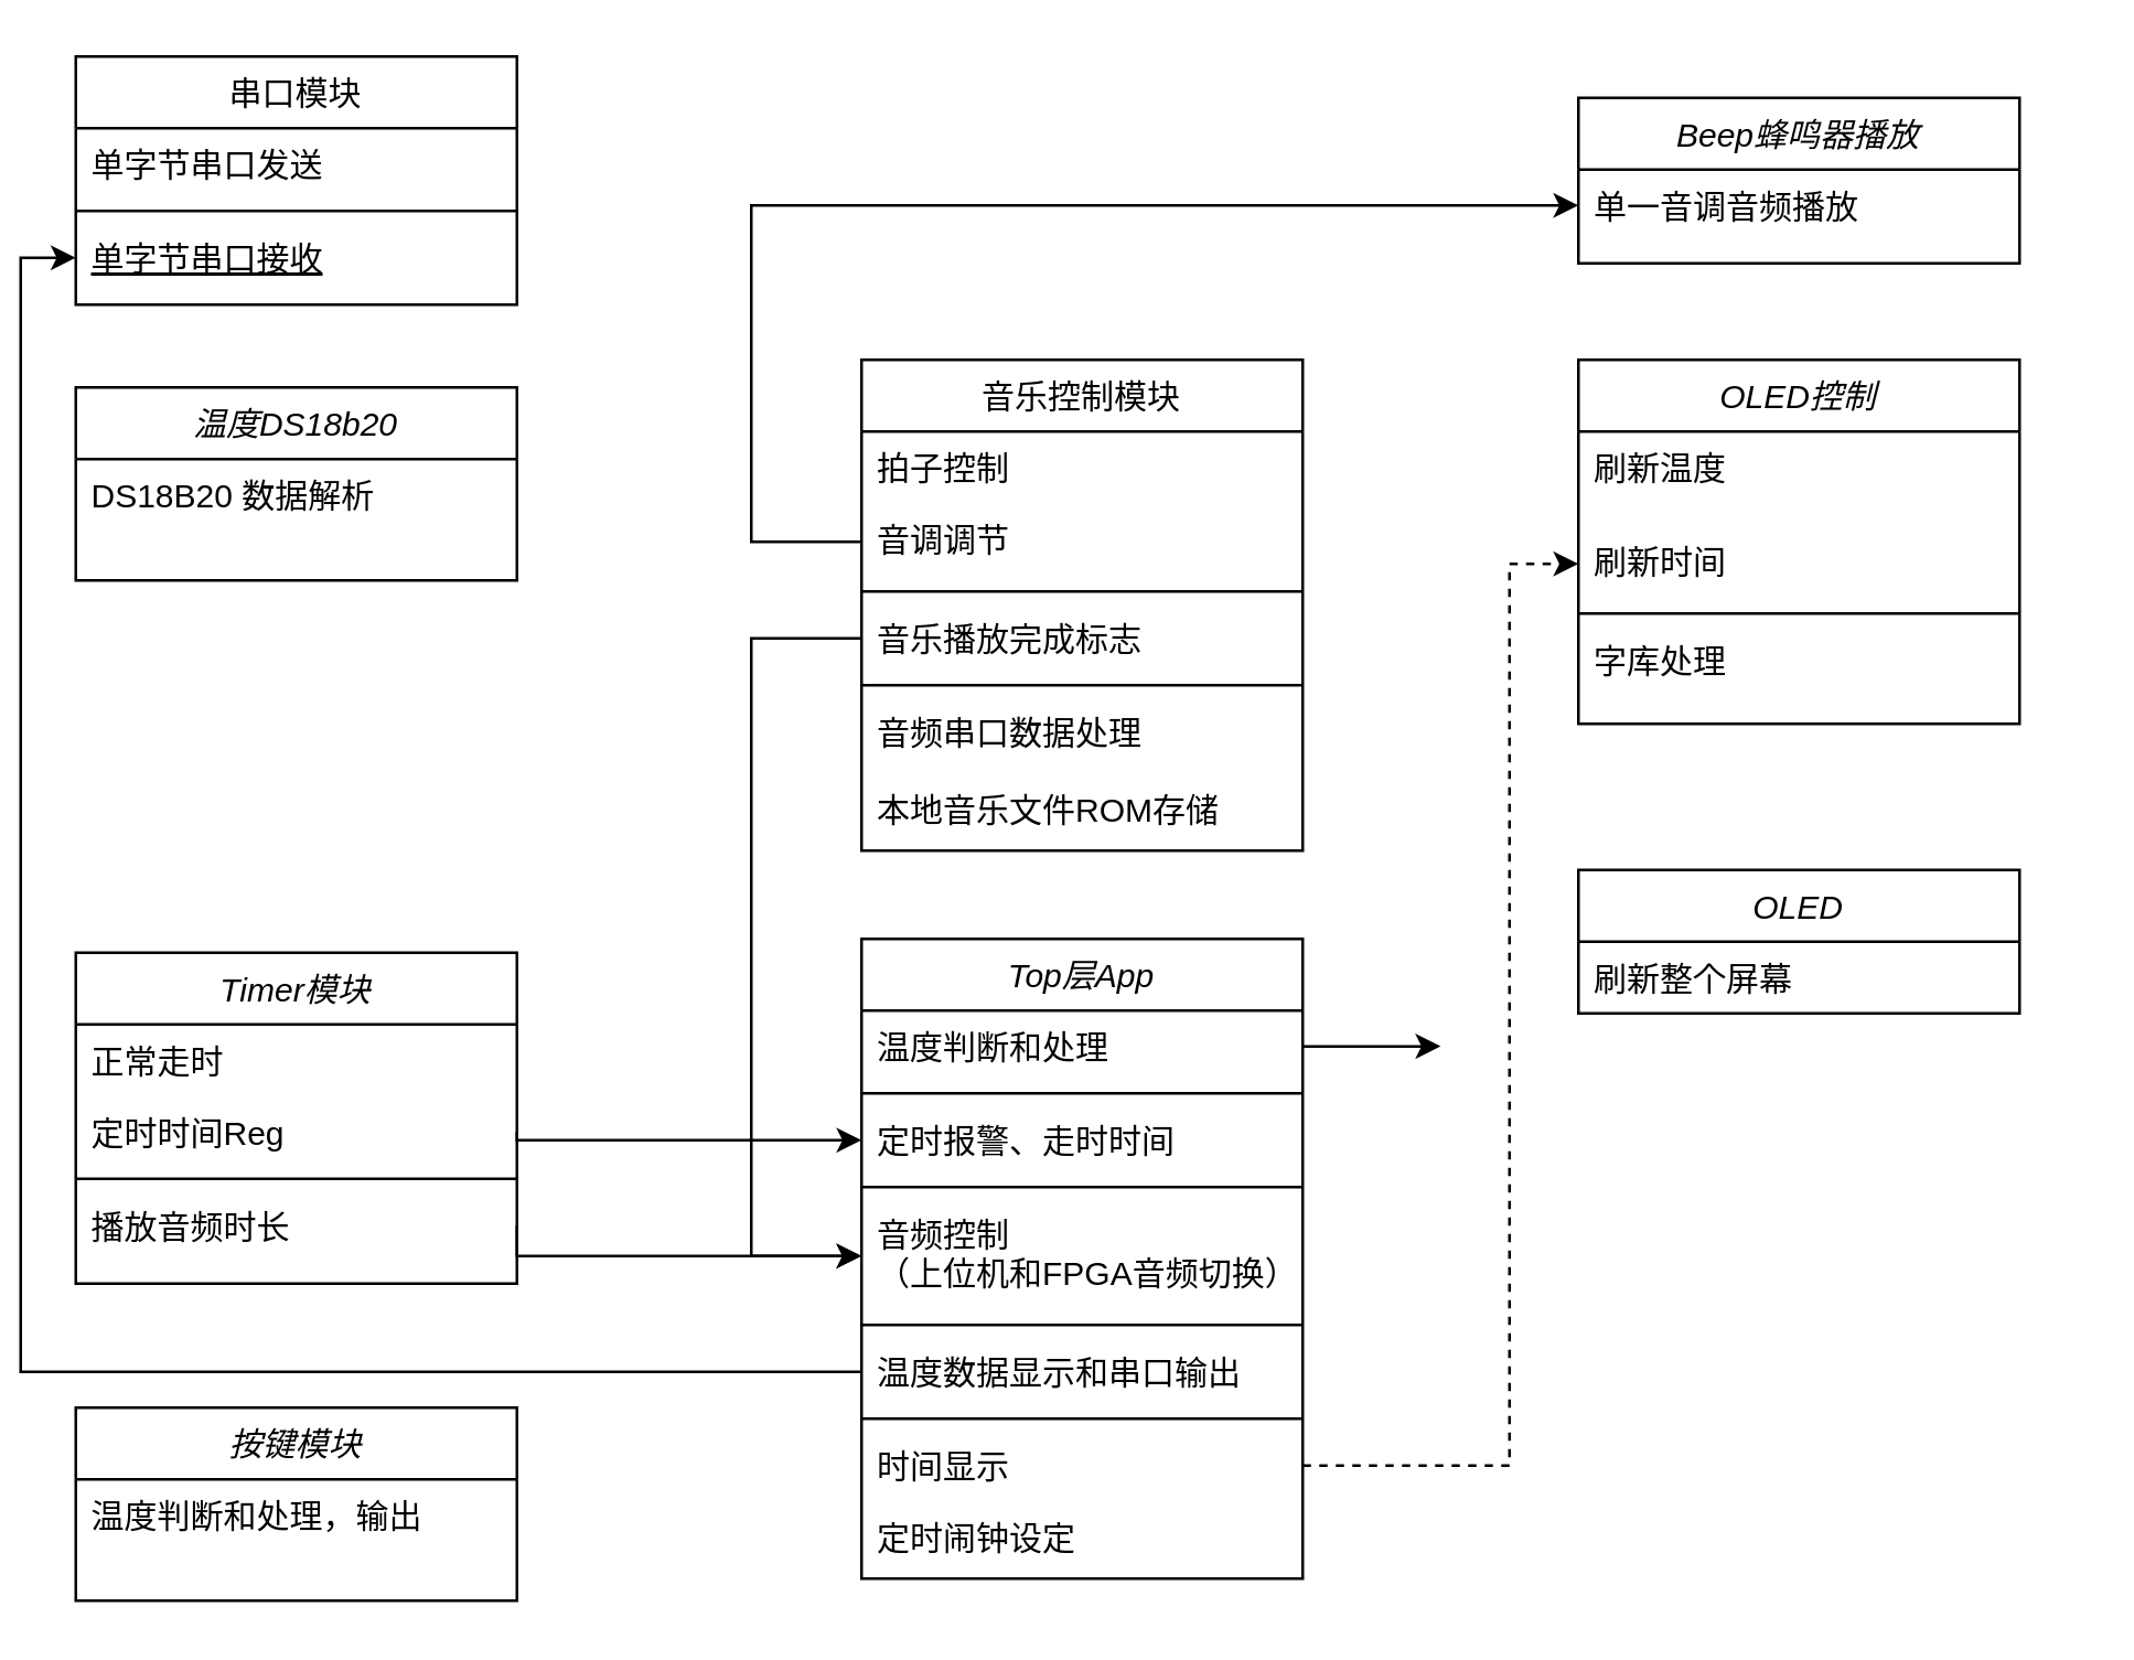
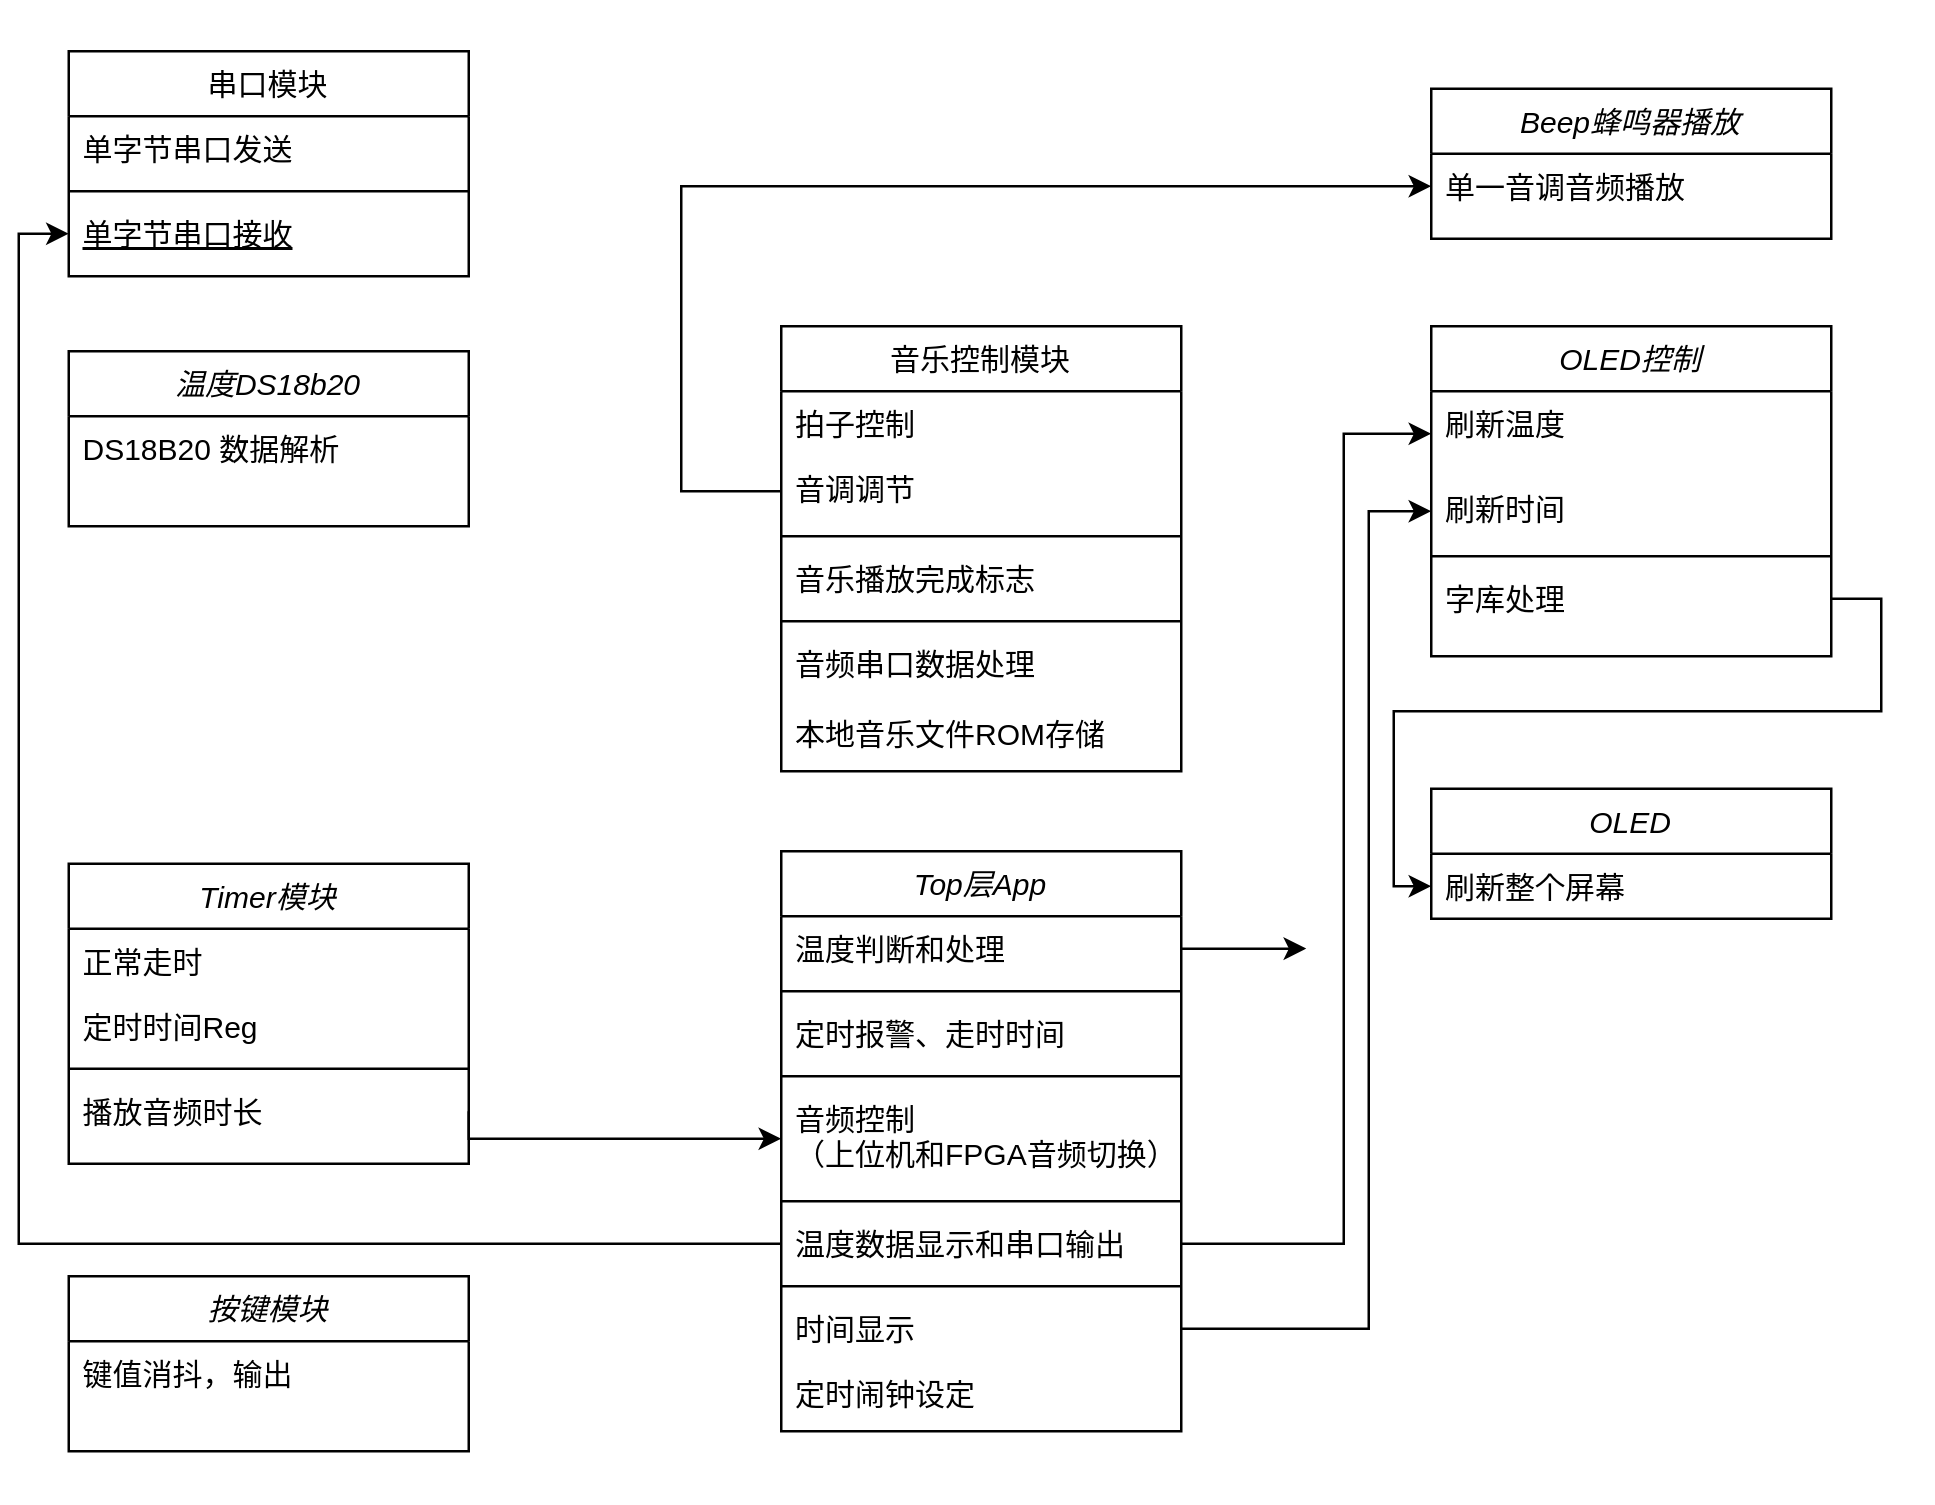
+ <mxCell id="50" style="edgeStyle=orthogonalEdgeStyle;rounded=0;orthogonalLoop=1;jettySize=auto;html=1;exitX=1;exitY=0.5;exitDx=0;exitDy=0;entryX=0;entryY=0.75;entryDx=0;entryDy=0;" edge="1" parent="1" source="44" target="45"><mxGeometry relative="1" as="geometry"><Array as="points"><mxPoint x="745" y="239" /><mxPoint x="745" y="284" /><mxPoint x="550" y="284" /><mxPoint x="550" y="354" /></Array></mxGeometry></mxCell>
- <mxCell id="39" style="edgeStyle=orthogonalEdgeStyle;rounded=0;orthogonalLoop=1;jettySize=auto;html=1;exitX=0;exitY=0.5;exitDx=0;exitDy=0;entryX=0;entryY=0.5;entryDx=0;entryDy=0;" edge="1" parent="1" source="10" target="24"><mxGeometry relative="1" as="geometry"><Array as="points"><mxPoint x="265" y="231" /><mxPoint x="265" y="455" /></Array></mxGeometry></mxCell>
+ <mxCell id="49" style="edgeStyle=orthogonalEdgeStyle;rounded=0;orthogonalLoop=1;jettySize=auto;html=1;exitX=1;exitY=0.5;exitDx=0;exitDy=0;entryX=0;entryY=0.5;entryDx=0;entryDy=0;" edge="1" parent="1" source="26" target="41"><mxGeometry relative="1" as="geometry"><Array as="points"><mxPoint x="530" y="497" /><mxPoint x="530" y="173" /></Array></mxGeometry></mxCell>
- <mxCell id="48" style="edgeStyle=orthogonalEdgeStyle;rounded=0;orthogonalLoop=1;jettySize=auto;html=1;exitX=1;exitY=0.5;exitDx=0;exitDy=0;entryX=0;entryY=0.5;entryDx=0;entryDy=0;dashed=1;" edge="1" parent="1" source="28" target="42"><mxGeometry relative="1" as="geometry"><Array as="points"><mxPoint x="540" y="531" /><mxPoint x="540" y="204" /></Array></mxGeometry></mxCell>
+ <mxCell id="48" style="edgeStyle=orthogonalEdgeStyle;rounded=0;orthogonalLoop=1;jettySize=auto;html=1;exitX=1;exitY=0.5;exitDx=0;exitDy=0;entryX=0;entryY=0.5;entryDx=0;entryDy=0;" edge="1" parent="1" source="28" target="42"><mxGeometry relative="1" as="geometry"><Array as="points"><mxPoint x="540" y="531" /><mxPoint x="540" y="204" /></Array></mxGeometry></mxCell>
- <mxCell id="37" style="edgeStyle=orthogonalEdgeStyle;rounded=0;orthogonalLoop=1;jettySize=auto;html=1;exitX=1;exitY=0.5;exitDx=0;exitDy=0;entryX=0;entryY=0.5;entryDx=0;entryDy=0;" edge="1" parent="1" source="32" target="22"><mxGeometry relative="1" as="geometry"><Array as="points"><mxPoint x="180" y="413" /></Array></mxGeometry></mxCell>
- <mxCell id="36" value="温度判断和处理，输出" style="text;align=left;verticalAlign=top;spacingLeft=4;spacingRight=4;overflow=hidden;rotatable=0;points=[[0,0.5],[1,0.5]];portConstraint=eastwest;" vertex="1" parent="35"><mxGeometry y="26" width="160" height="26" as="geometry" /></mxCell>
+ <mxCell id="36" value="键值消抖，输出" style="text;align=left;verticalAlign=top;spacingLeft=4;spacingRight=4;overflow=hidden;rotatable=0;points=[[0,0.5],[1,0.5]];portConstraint=eastwest;" vertex="1" parent="35"><mxGeometry y="26" width="160" height="26" as="geometry" /></mxCell>
